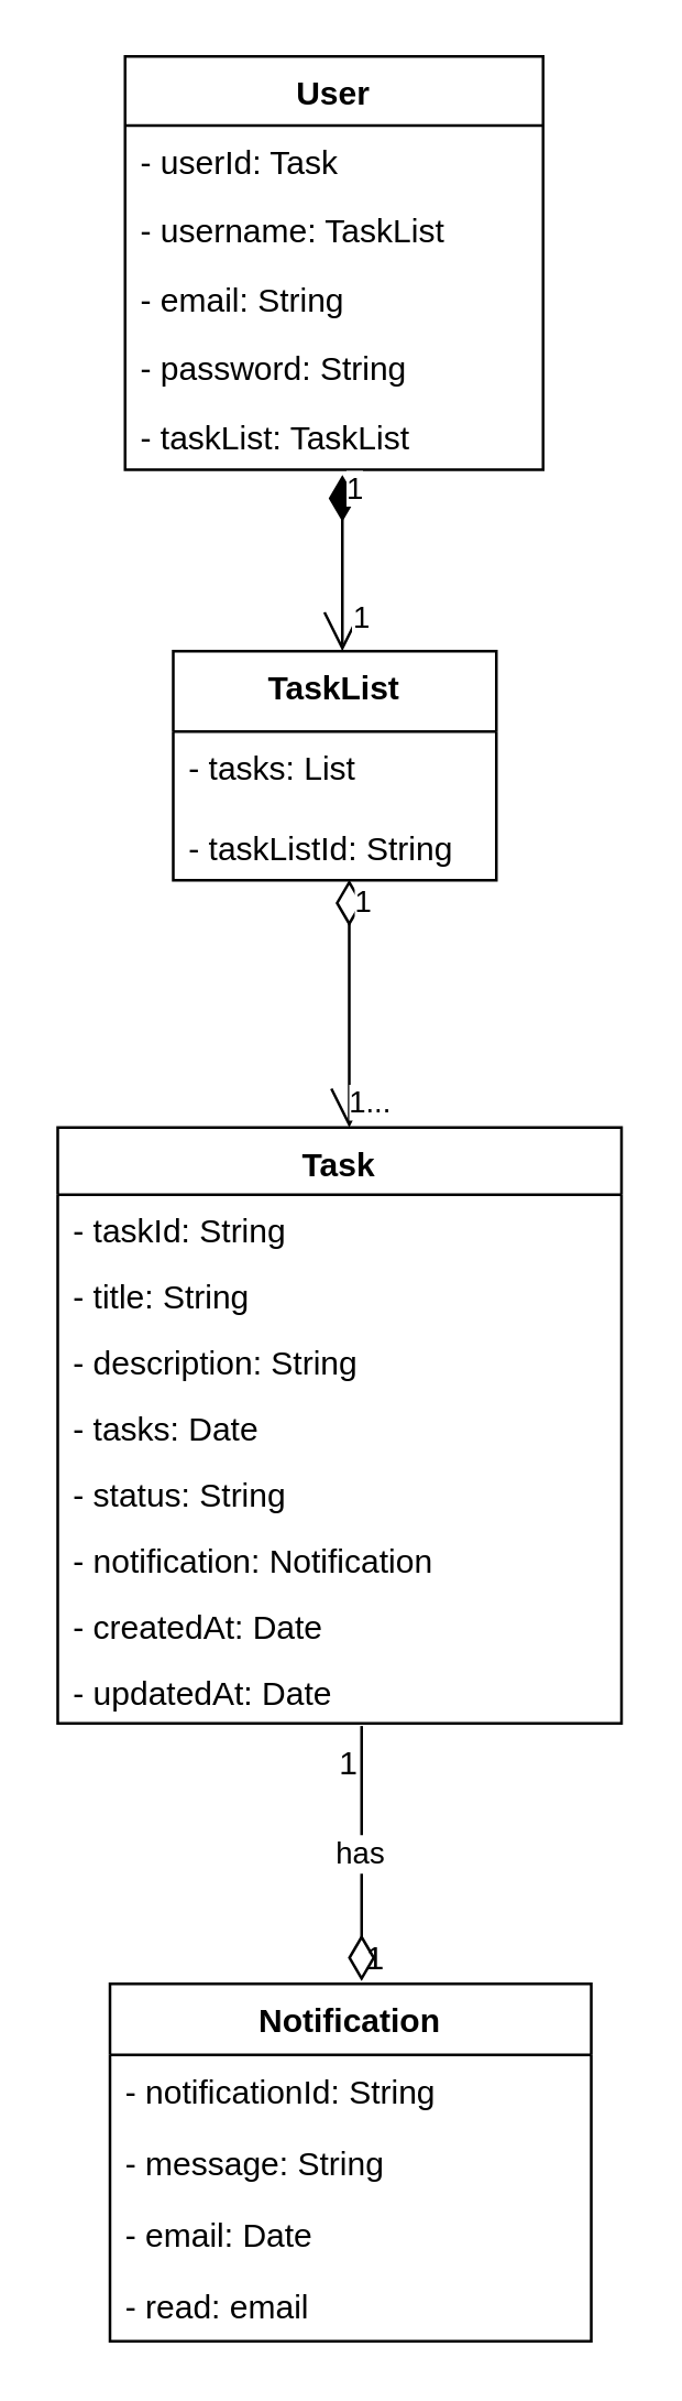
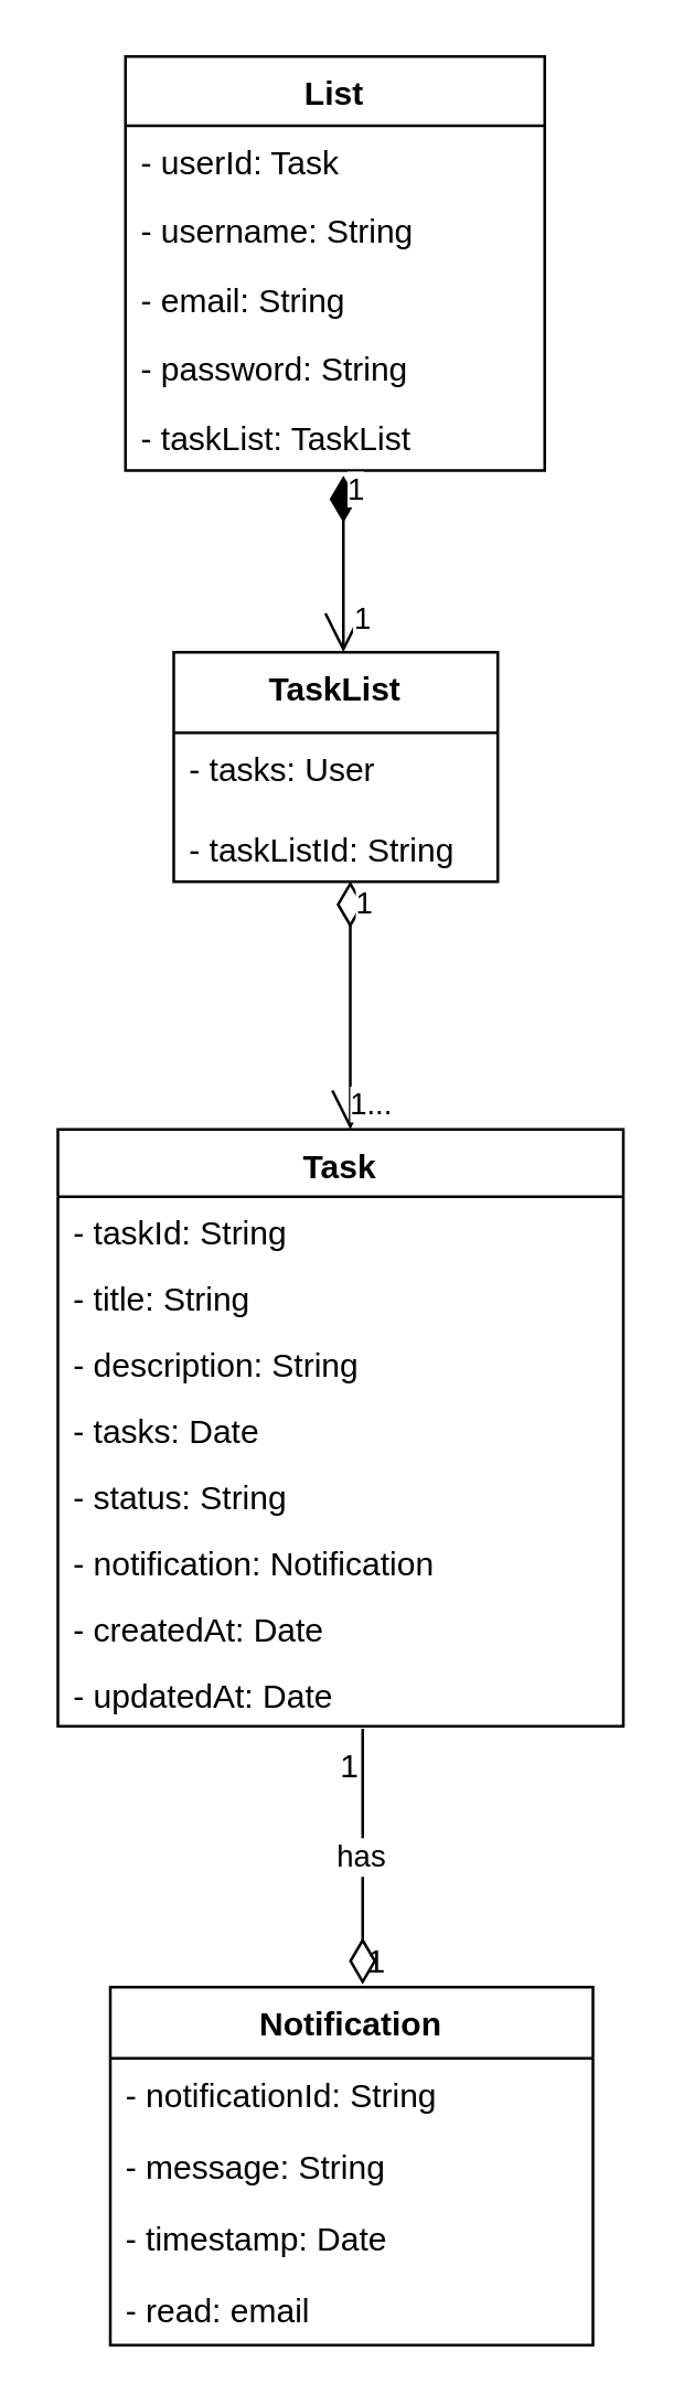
- <mxCell id="2" value="User" style="swimlane;fontStyle=1;align=center;verticalAlign=top;childLayout=stackLayout;horizontal=1;startSize=25.067;horizontalStack=0;resizeParent=1;resizeParentMax=0;resizeLast=0;collapsible=0;marginBottom=0;" parent="1" vertex="1"><mxGeometry x="45" y="20" width="152" height="150.067" as="geometry" /></mxCell>
+ <mxCell id="2" value="List" style="swimlane;fontStyle=1;align=center;verticalAlign=top;childLayout=stackLayout;horizontal=1;startSize=25.067;horizontalStack=0;resizeParent=1;resizeParentMax=0;resizeLast=0;collapsible=0;marginBottom=0;" parent="1" vertex="1"><mxGeometry x="45" y="20" width="152" height="150.067" as="geometry" /></mxCell>
- <mxCell id="4" value="- username: TaskList" style="text;strokeColor=none;fillColor=none;align=left;verticalAlign=top;spacingLeft=4;spacingRight=4;overflow=hidden;rotatable=0;points=[[0,0.5],[1,0.5]];portConstraint=eastwest;" parent="2" vertex="1"><mxGeometry y="50.067" width="152" height="25" as="geometry" /></mxCell>
+ <mxCell id="4" value="- username: String" style="text;strokeColor=none;fillColor=none;align=left;verticalAlign=top;spacingLeft=4;spacingRight=4;overflow=hidden;rotatable=0;points=[[0,0.5],[1,0.5]];portConstraint=eastwest;" parent="2" vertex="1"><mxGeometry y="50.067" width="152" height="25" as="geometry" /></mxCell>
- <mxCell id="26" value="- tasks: List" style="text;strokeColor=none;fillColor=none;align=left;verticalAlign=top;spacingLeft=4;spacingRight=4;overflow=hidden;rotatable=0;points=[[0,0.5],[1,0.5]];portConstraint=eastwest;" parent="25" vertex="1"><mxGeometry y="29.2" width="117.5" height="29" as="geometry" /></mxCell>
+ <mxCell id="26" value="- tasks: User" style="text;strokeColor=none;fillColor=none;align=left;verticalAlign=top;spacingLeft=4;spacingRight=4;overflow=hidden;rotatable=0;points=[[0,0.5],[1,0.5]];portConstraint=eastwest;" parent="25" vertex="1"><mxGeometry y="29.2" width="117.5" height="29" as="geometry" /></mxCell>
- <mxCell id="11" value="- email: Date" style="text;strokeColor=none;fillColor=none;align=left;verticalAlign=top;spacingLeft=4;spacingRight=4;overflow=hidden;rotatable=0;points=[[0,0.5],[1,0.5]];portConstraint=eastwest;" parent="8" vertex="1"><mxGeometry y="77.818" width="175" height="26" as="geometry" /></mxCell>
+ <mxCell id="11" value="- timestamp: Date" style="text;strokeColor=none;fillColor=none;align=left;verticalAlign=top;spacingLeft=4;spacingRight=4;overflow=hidden;rotatable=0;points=[[0,0.5],[1,0.5]];portConstraint=eastwest;" parent="8" vertex="1"><mxGeometry y="77.818" width="175" height="26" as="geometry" /></mxCell>
